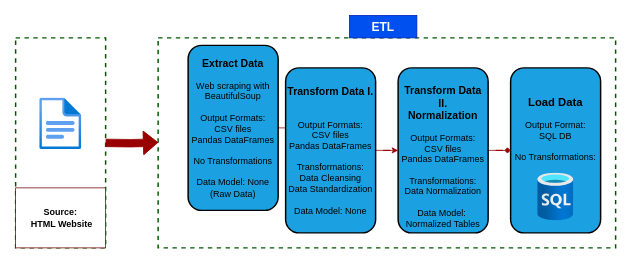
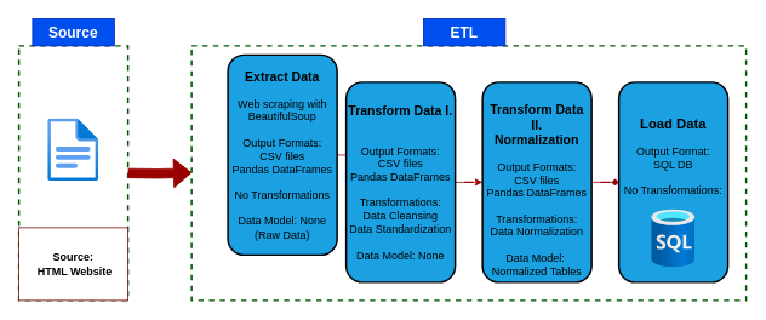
+ <mxCell id="3" value="Source" style="rounded=0;whiteSpace=wrap;html=1;fillColor=#0050ef;strokeColor=#001DBC;fontColor=#ffffff;fontStyle=1;fontSize=16;" parent="1" vertex="1"><mxGeometry x="35" y="20" width="90" height="30" as="geometry" /></mxCell>
